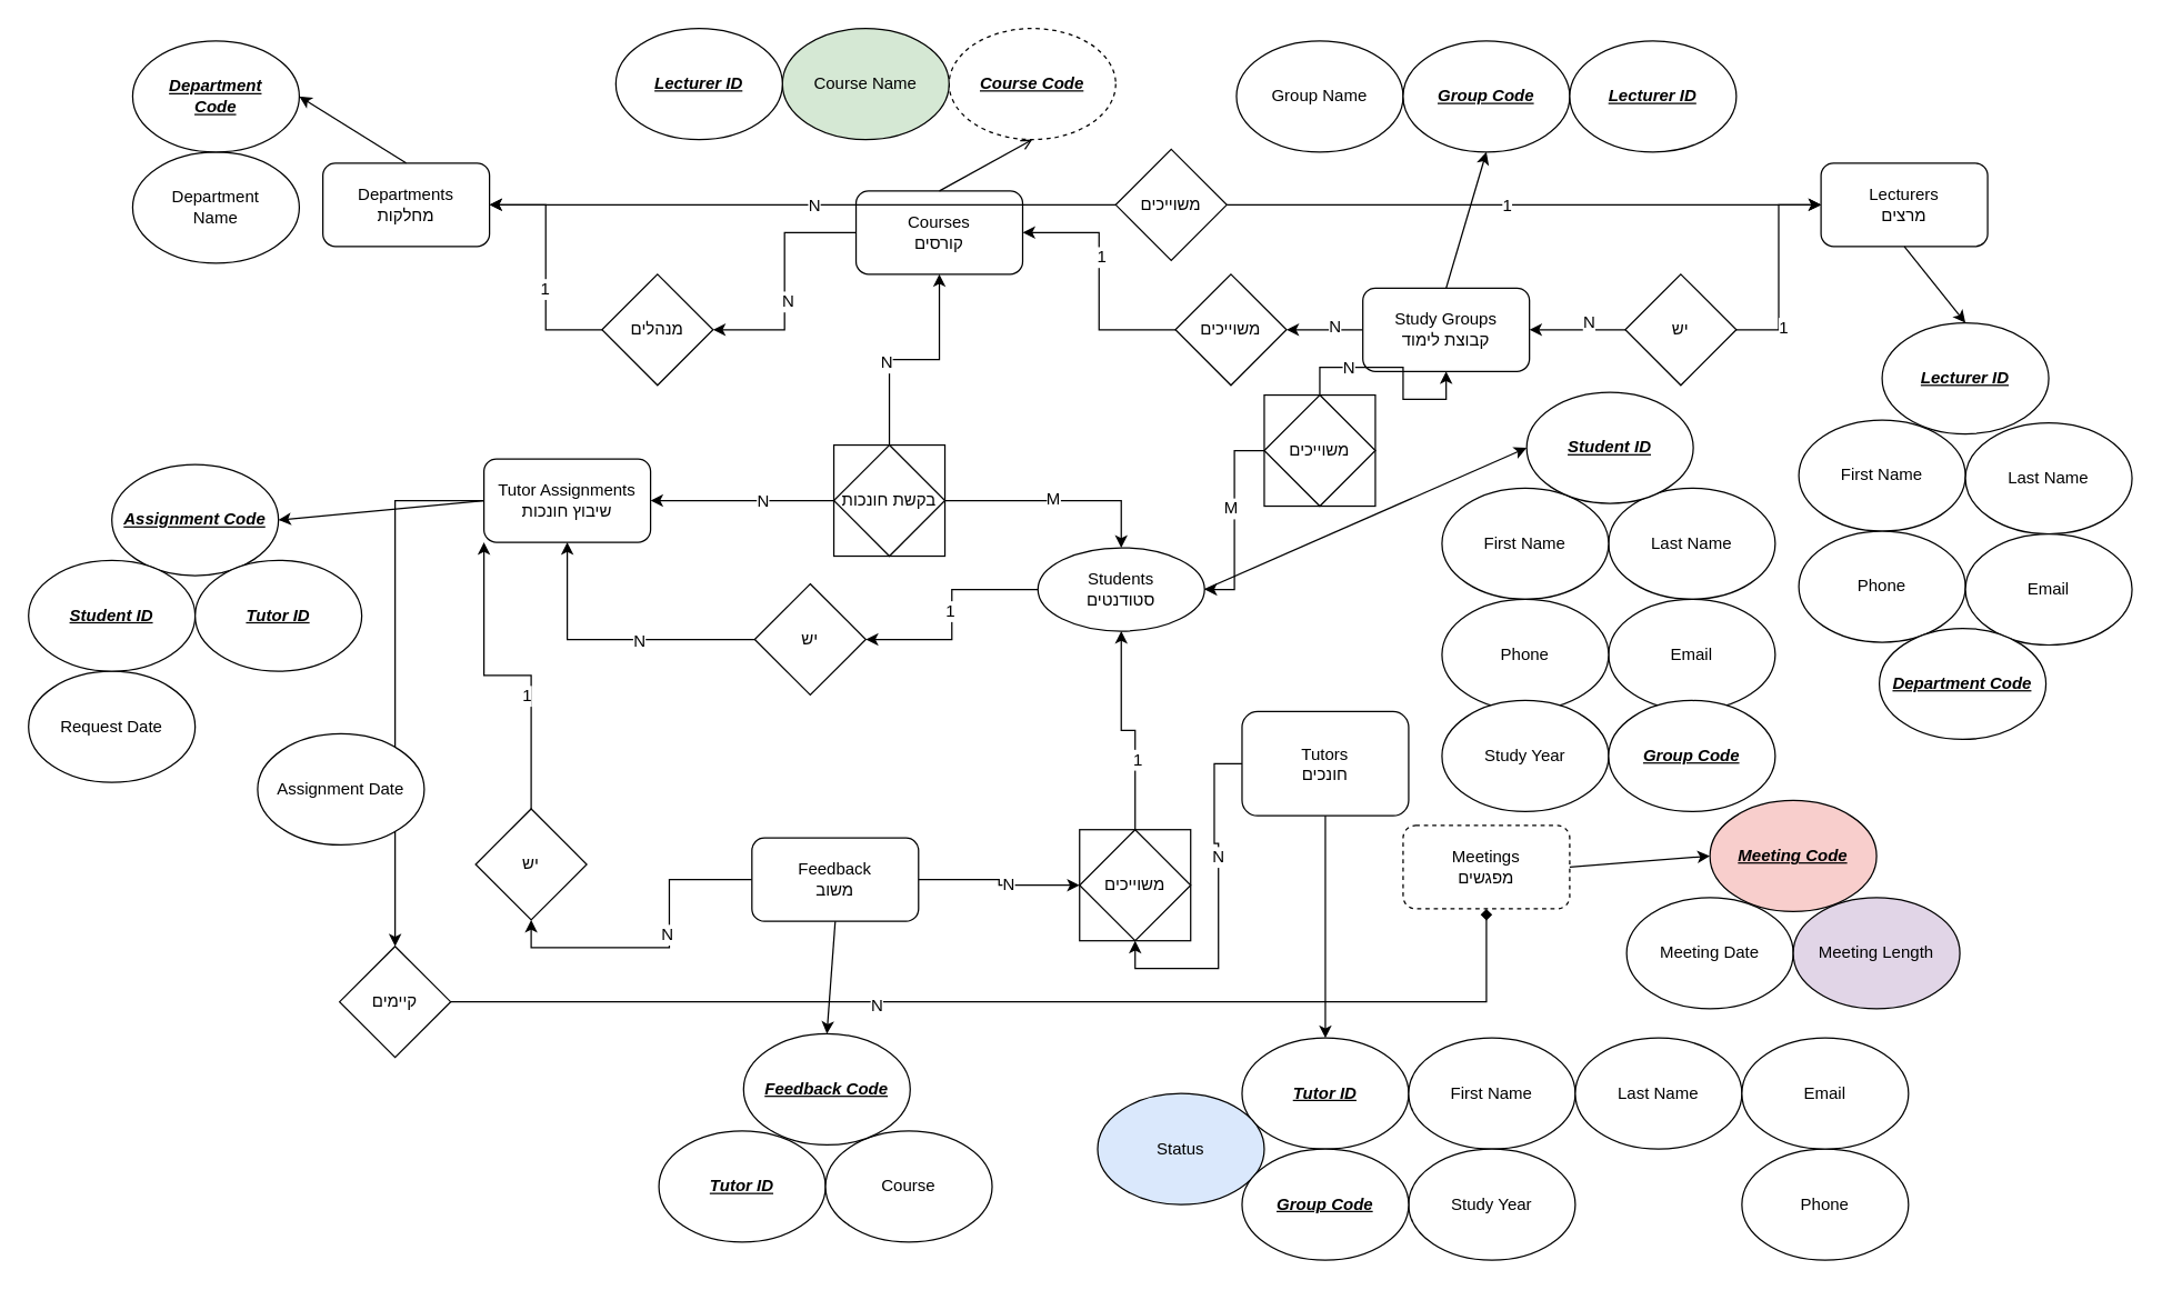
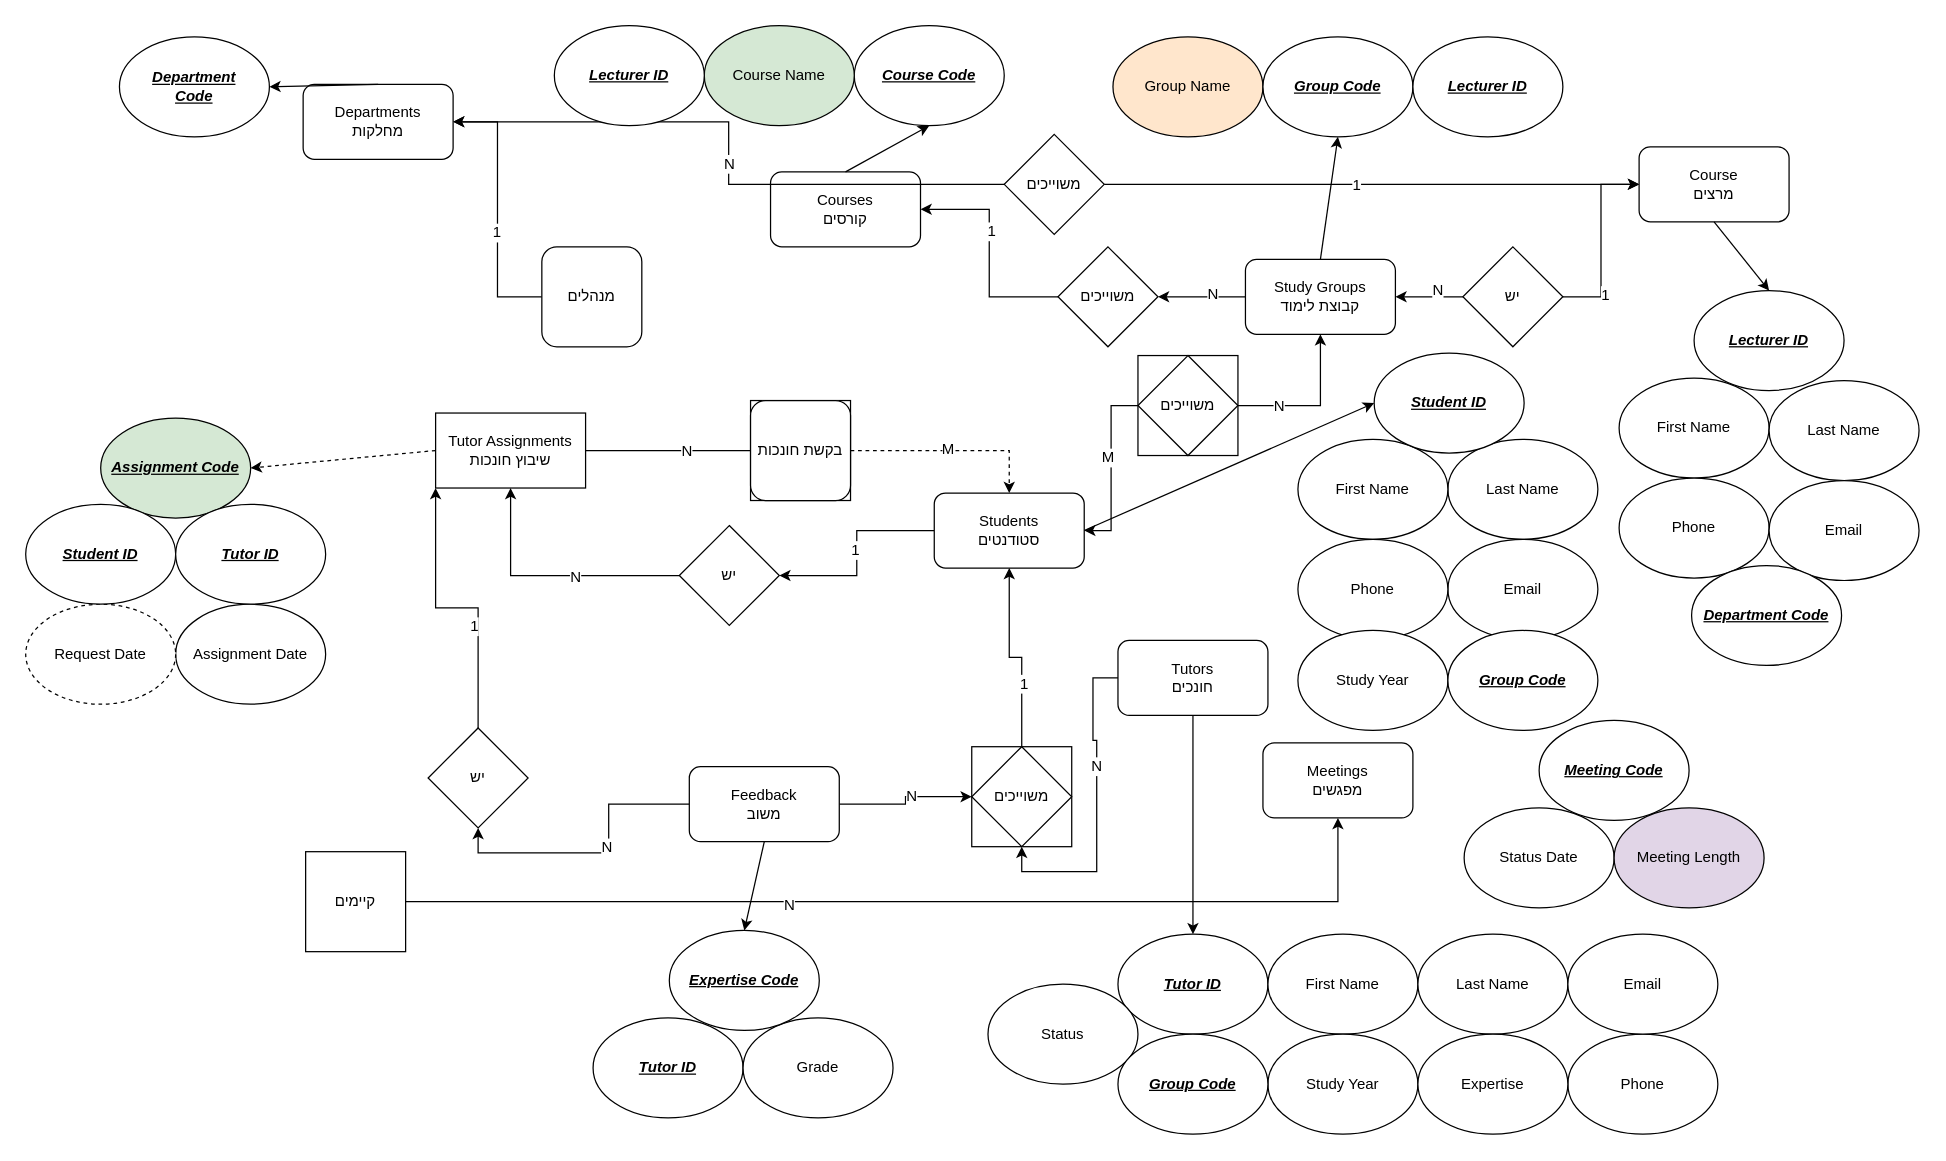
- <mxCell id="71" value="&lt;i&gt;&lt;u&gt;&lt;b&gt;Course Code&lt;/b&gt;&lt;/u&gt;&lt;/i&gt;" style="ellipse;whiteSpace=wrap;html=1;dashed=1;" parent="1" vertex="1"><mxGeometry x="683" y="20" width="120" height="80" as="geometry" /></mxCell>
+ <mxCell id="71" value="&lt;i&gt;&lt;u&gt;&lt;b&gt;Course Code&lt;/b&gt;&lt;/u&gt;&lt;/i&gt;" style="ellipse;whiteSpace=wrap;html=1;" parent="1" vertex="1"><mxGeometry x="683" y="20" width="120" height="80" as="geometry" /></mxCell>
- <mxCell id="75" value="Group Name" style="ellipse;whiteSpace=wrap;html=1;" parent="1" vertex="1"><mxGeometry x="890" y="29" width="120" height="80" as="geometry" /></mxCell>
+ <mxCell id="75" value="Group Name" style="ellipse;whiteSpace=wrap;html=1;fillColor=#ffe6cc;" parent="1" vertex="1"><mxGeometry x="890" y="29" width="120" height="80" as="geometry" /></mxCell>
- <mxCell id="74" value="" style="endArrow=open;html=1;rounded=0;entryX=0.5;entryY=1;entryDx=0;entryDy=0;exitX=0.5;exitY=0;exitDx=0;exitDy=0;" parent="1" source="10" target="71" edge="1"><mxGeometry width="50" height="50" relative="1" as="geometry"><mxPoint x="656" y="211" as="sourcePoint" /><mxPoint x="706" y="161" as="targetPoint" /></mxGeometry></mxCell>
+ <mxCell id="74" value="" style="endArrow=classic;html=1;rounded=0;entryX=0.5;entryY=1;entryDx=0;entryDy=0;exitX=0.5;exitY=0;exitDx=0;exitDy=0;" parent="1" source="10" target="71" edge="1"><mxGeometry width="50" height="50" relative="1" as="geometry"><mxPoint x="656" y="211" as="sourcePoint" /><mxPoint x="706" y="161" as="targetPoint" /></mxGeometry></mxCell>
- <mxCell id="11" value="&lt;div&gt;Departments&lt;/div&gt;&lt;div&gt;מחלקות&lt;/div&gt;" style="rounded=1;whiteSpace=wrap;html=1;" parent="1" vertex="1"><mxGeometry x="232" y="117" width="120" height="60" as="geometry" /></mxCell>
+ <mxCell id="11" value="&lt;div&gt;Departments&lt;/div&gt;&lt;div&gt;מחלקות&lt;/div&gt;" style="rounded=1;whiteSpace=wrap;html=1;" parent="1" vertex="1"><mxGeometry x="242" y="67" width="120" height="60" as="geometry" /></mxCell>
- <mxCell id="12" value="Lecturers&lt;div&gt;מרצים&lt;/div&gt;" style="rounded=1;whiteSpace=wrap;html=1;" parent="1" vertex="1"><mxGeometry x="1311" y="117" width="120" height="60" as="geometry" /></mxCell>
+ <mxCell id="12" value="Course&lt;div&gt;מרצים&lt;/div&gt;" style="rounded=1;whiteSpace=wrap;html=1;" parent="1" vertex="1"><mxGeometry x="1311" y="117" width="120" height="60" as="geometry" /></mxCell>
- <mxCell id="68" value="&lt;div&gt;Department&lt;/div&gt;Name" style="ellipse;whiteSpace=wrap;html=1;" parent="1" vertex="1"><mxGeometry x="95" y="109" width="120" height="80" as="geometry" /></mxCell>
- <mxCell id="8" style="edgeStyle=orthogonalEdgeStyle;rounded=0;orthogonalLoop=1;jettySize=auto;html=1;entryX=1;entryY=0.5;entryDx=0;entryDy=0;fontFamily=Helvetica;fontSize=12;fontColor=default;resizable=1;" parent="1" source="10" target="23" edge="1"><mxGeometry relative="1" as="geometry" /></mxCell>
- <mxCell id="9" value="N" style="edgeLabel;html=1;align=center;verticalAlign=middle;resizable=0;points=[];strokeColor=default;fontFamily=Helvetica;fontSize=12;fontColor=default;fillColor=default;" parent="8" vertex="1" connectable="0"><mxGeometry x="0.171" y="1" relative="1" as="geometry"><mxPoint x="1" as="offset" /></mxGeometry></mxCell>
- <mxCell id="23" value="מנהלים" style="rhombus;whiteSpace=wrap;html=1;strokeColor=default;align=center;verticalAlign=middle;fontFamily=Helvetica;fontSize=12;fontColor=default;resizable=1;fillColor=default;" parent="1" vertex="1"><mxGeometry x="433" y="197" width="80" height="80" as="geometry" /></mxCell>
+ <mxCell id="23" value="מנהלים" style="whiteSpace=wrap;html=1;strokeColor=default;align=center;verticalAlign=middle;fontFamily=Helvetica;fontSize=12;fontColor=default;resizable=1;fillColor=default;rounded=1;" parent="1" vertex="1"><mxGeometry x="433" y="197" width="80" height="80" as="geometry" /></mxCell>
- <mxCell id="7" value="Study Groups&lt;div&gt;קבוצת לימוד&lt;/div&gt;" style="rounded=1;whiteSpace=wrap;html=1;" parent="1" vertex="1"><mxGeometry x="981" y="207" width="120" height="60" as="geometry" /></mxCell>
+ <mxCell id="7" value="Study Groups&lt;div&gt;קבוצת לימוד&lt;/div&gt;" style="rounded=1;whiteSpace=wrap;html=1;" parent="1" vertex="1"><mxGeometry x="996" y="207" width="120" height="60" as="geometry" /></mxCell>
- <mxCell id="34" style="edgeStyle=orthogonalEdgeStyle;rounded=0;orthogonalLoop=1;jettySize=auto;html=1;fontFamily=Helvetica;fontSize=12;fontColor=default;resizable=1;" parent="1" source="42" target="10" edge="1"><mxGeometry relative="1" as="geometry" /></mxCell>
- <mxCell id="35" value="N" style="edgeLabel;html=1;align=center;verticalAlign=middle;resizable=0;points=[];strokeColor=default;fontFamily=Helvetica;fontSize=12;fontColor=default;fillColor=default;" parent="34" vertex="1" connectable="0"><mxGeometry x="-0.245" y="3" relative="1" as="geometry"><mxPoint as="offset" /></mxGeometry></mxCell>
- <mxCell id="43" value="Tutor Assignments&lt;div&gt;שיבוץ חונכות&lt;/div&gt;" style="rounded=1;whiteSpace=wrap;html=1;strokeColor=default;align=center;verticalAlign=middle;fontFamily=Helvetica;fontSize=12;fontColor=default;resizable=1;fillColor=default;" parent="1" vertex="1"><mxGeometry x="348" y="330" width="120" height="60" as="geometry" /></mxCell>
+ <mxCell id="43" value="Tutor Assignments&lt;div&gt;שיבוץ חונכות&lt;/div&gt;" style="whiteSpace=wrap;html=1;strokeColor=default;align=center;verticalAlign=middle;fontFamily=Helvetica;fontSize=12;fontColor=default;resizable=1;fillColor=default;rounded=0;" parent="1" vertex="1"><mxGeometry x="348" y="330" width="120" height="60" as="geometry" /></mxCell>
- <mxCell id="36" style="edgeStyle=orthogonalEdgeStyle;rounded=0;orthogonalLoop=1;jettySize=auto;html=1;entryX=1;entryY=0.5;entryDx=0;entryDy=0;fontFamily=Helvetica;fontSize=12;fontColor=default;resizable=1;" parent="1" source="42" target="43" edge="1"><mxGeometry relative="1" as="geometry" /></mxCell>
+ <mxCell id="36" style="edgeStyle=orthogonalEdgeStyle;rounded=0;orthogonalLoop=1;jettySize=auto;html=1;entryX=1;entryY=0.5;entryDx=0;entryDy=0;fontFamily=Helvetica;fontSize=12;fontColor=default;resizable=1;endArrow=none;" parent="1" source="42" target="43" edge="1"><mxGeometry relative="1" as="geometry" /></mxCell>
- <mxCell id="42" value="&lt;div&gt;בקשת חונכות&lt;/div&gt;" style="rhombus;whiteSpace=wrap;html=1;strokeColor=default;align=center;verticalAlign=middle;fontFamily=Helvetica;fontSize=12;fontColor=default;resizable=1;fillColor=default;" parent="1" vertex="1"><mxGeometry x="600" y="320" width="80" height="80" as="geometry" /></mxCell>
+ <mxCell id="42" value="&lt;div&gt;בקשת חונכות&lt;/div&gt;" style="whiteSpace=wrap;html=1;strokeColor=default;align=center;verticalAlign=middle;fontFamily=Helvetica;fontSize=12;fontColor=default;resizable=1;fillColor=default;rounded=1;" parent="1" vertex="1"><mxGeometry x="600" y="320" width="80" height="80" as="geometry" /></mxCell>
- <mxCell id="38" style="edgeStyle=orthogonalEdgeStyle;rounded=0;orthogonalLoop=1;jettySize=auto;html=1;entryX=0.5;entryY=0;entryDx=0;entryDy=0;fontFamily=Helvetica;fontSize=12;fontColor=default;resizable=1;" parent="1" source="42" target="49" edge="1"><mxGeometry relative="1" as="geometry" /></mxCell>
+ <mxCell id="38" style="edgeStyle=orthogonalEdgeStyle;rounded=0;orthogonalLoop=1;jettySize=auto;html=1;entryX=0.5;entryY=0;entryDx=0;entryDy=0;fontFamily=Helvetica;fontSize=12;fontColor=default;resizable=1;dashed=1;" parent="1" source="42" target="49" edge="1"><mxGeometry relative="1" as="geometry" /></mxCell>
- <mxCell id="91" value="" style="endArrow=classic;html=1;rounded=0;entryX=1;entryY=0.5;entryDx=0;entryDy=0;exitX=0;exitY=0.5;exitDx=0;exitDy=0;" parent="1" source="43" target="88" edge="1"><mxGeometry width="50" height="50" relative="1" as="geometry"><mxPoint x="241" y="322" as="sourcePoint" /><mxPoint x="291" y="272" as="targetPoint" /></mxGeometry></mxCell>
+ <mxCell id="91" value="" style="endArrow=classic;html=1;rounded=0;entryX=1;entryY=0.5;entryDx=0;entryDy=0;exitX=0;exitY=0.5;exitDx=0;exitDy=0;dashed=1;" parent="1" source="43" target="88" edge="1"><mxGeometry width="50" height="50" relative="1" as="geometry"><mxPoint x="241" y="322" as="sourcePoint" /><mxPoint x="291" y="272" as="targetPoint" /></mxGeometry></mxCell>
- <mxCell id="88" value="&lt;u&gt;&lt;i&gt;&lt;b&gt;Assignment Code&lt;/b&gt;&lt;/i&gt;&lt;/u&gt;" style="ellipse;whiteSpace=wrap;html=1;" parent="1" vertex="1"><mxGeometry x="80" y="334" width="120" height="80" as="geometry" /></mxCell>
+ <mxCell id="88" value="&lt;u&gt;&lt;i&gt;&lt;b&gt;Assignment Code&lt;/b&gt;&lt;/i&gt;&lt;/u&gt;" style="ellipse;whiteSpace=wrap;html=1;fillColor=#d5e8d4;" parent="1" vertex="1"><mxGeometry x="80" y="334" width="120" height="80" as="geometry" /></mxCell>
- <mxCell id="49" value="Students &lt;br&gt;&lt;div&gt;סטודנטים&lt;/div&gt;" style="ellipse;whiteSpace=wrap;html=1;strokeColor=default;align=center;verticalAlign=middle;fontFamily=Helvetica;fontSize=12;fontColor=default;resizable=1;fillColor=default;" parent="1" vertex="1"><mxGeometry x="747" y="394" width="120" height="60" as="geometry" /></mxCell>
+ <mxCell id="49" value="Students &lt;br&gt;&lt;div&gt;סטודנטים&lt;/div&gt;" style="rounded=1;whiteSpace=wrap;html=1;strokeColor=default;align=center;verticalAlign=middle;fontFamily=Helvetica;fontSize=12;fontColor=default;resizable=1;fillColor=default;" parent="1" vertex="1"><mxGeometry x="747" y="394" width="120" height="60" as="geometry" /></mxCell>
- <mxCell id="40" style="edgeStyle=orthogonalEdgeStyle;rounded=0;orthogonalLoop=1;jettySize=auto;html=1;fontFamily=Helvetica;fontSize=12;fontColor=default;resizable=1;entryX=0.5;entryY=0;entryDx=0;entryDy=0;" parent="1" source="43" target="67" edge="1"><mxGeometry relative="1" as="geometry"><mxPoint x="253" y="893" as="targetPoint" /></mxGeometry></mxCell>
- <mxCell id="41" value="1" style="edgeLabel;html=1;align=center;verticalAlign=middle;resizable=0;points=[];strokeColor=default;fontFamily=Helvetica;fontSize=12;fontColor=default;fillColor=default;" parent="40" vertex="1" connectable="0"><mxGeometry x="0.304" y="-3" relative="1" as="geometry"><mxPoint as="offset" /></mxGeometry></mxCell>
- <mxCell id="90" value="Request Date" style="ellipse;whiteSpace=wrap;html=1;" parent="1" vertex="1"><mxGeometry x="20" y="483" width="120" height="80" as="geometry" /></mxCell>
+ <mxCell id="90" value="Request Date" style="ellipse;whiteSpace=wrap;html=1;dashed=1;" parent="1" vertex="1"><mxGeometry x="20" y="483" width="120" height="80" as="geometry" /></mxCell>
- <mxCell id="56" value="&lt;div&gt;Tutors&lt;/div&gt;&lt;div&gt;חונכים&lt;/div&gt;" style="rounded=1;whiteSpace=wrap;html=1;strokeColor=default;align=center;verticalAlign=middle;fontFamily=Helvetica;fontSize=12;fontColor=default;resizable=1;fillColor=default;" parent="1" vertex="1"><mxGeometry x="894" y="512" width="120" height="75" as="geometry" /></mxCell>
+ <mxCell id="56" value="&lt;div&gt;Tutors&lt;/div&gt;&lt;div&gt;חונכים&lt;/div&gt;" style="rounded=1;whiteSpace=wrap;html=1;strokeColor=default;align=center;verticalAlign=middle;fontFamily=Helvetica;fontSize=12;fontColor=default;resizable=1;fillColor=default;" parent="1" vertex="1"><mxGeometry x="894" y="512" width="120" height="60" as="geometry" /></mxCell>
- <mxCell id="89" value="Assignment Date" style="ellipse;whiteSpace=wrap;html=1;" parent="1" vertex="1"><mxGeometry x="185" y="528" width="120" height="80" as="geometry" /></mxCell>
+ <mxCell id="89" value="Assignment Date" style="ellipse;whiteSpace=wrap;html=1;" parent="1" vertex="1"><mxGeometry x="140" y="483" width="120" height="80" as="geometry" /></mxCell>
- <mxCell id="84" value="&lt;b&gt;&lt;u&gt;&lt;i&gt;Meeting Code&lt;/i&gt;&lt;/u&gt;&lt;/b&gt;" style="ellipse;whiteSpace=wrap;html=1;fillColor=#f8cecc;" parent="1" vertex="1"><mxGeometry x="1231" y="576" width="120" height="80" as="geometry" /></mxCell>
+ <mxCell id="84" value="&lt;b&gt;&lt;u&gt;&lt;i&gt;Meeting Code&lt;/i&gt;&lt;/u&gt;&lt;/b&gt;" style="ellipse;whiteSpace=wrap;html=1;" parent="1" vertex="1"><mxGeometry x="1231" y="576" width="120" height="80" as="geometry" /></mxCell>
- <mxCell id="87" value="" style="endArrow=classic;html=1;rounded=0;exitX=1;exitY=0.5;exitDx=0;exitDy=0;entryX=0;entryY=0.5;entryDx=0;entryDy=0;" parent="1" source="50" target="84" edge="1"><mxGeometry width="50" height="50" relative="1" as="geometry"><mxPoint x="1161" y="616" as="sourcePoint" /><mxPoint x="1283" y="526" as="targetPoint" /></mxGeometry></mxCell>
- <mxCell id="50" value="Meetings&lt;div&gt;מפגשים&lt;/div&gt;" style="rounded=1;whiteSpace=wrap;html=1;strokeColor=default;align=center;verticalAlign=middle;fontFamily=Helvetica;fontSize=12;fontColor=default;resizable=1;fillColor=default;dashed=1;" parent="1" vertex="1"><mxGeometry x="1010" y="594" width="120" height="60" as="geometry" /></mxCell>
+ <mxCell id="50" value="Meetings&lt;div&gt;מפגשים&lt;/div&gt;" style="rounded=1;whiteSpace=wrap;html=1;strokeColor=default;align=center;verticalAlign=middle;fontFamily=Helvetica;fontSize=12;fontColor=default;resizable=1;fillColor=default;" parent="1" vertex="1"><mxGeometry x="1010" y="594" width="120" height="60" as="geometry" /></mxCell>
- <mxCell id="61" value="Feedback&lt;div&gt;משוב&lt;/div&gt;" style="rounded=1;whiteSpace=wrap;html=1;strokeColor=default;align=center;verticalAlign=middle;fontFamily=Helvetica;fontSize=12;fontColor=default;resizable=1;fillColor=default;" parent="1" vertex="1"><mxGeometry x="541" y="603" width="120" height="60" as="geometry" /></mxCell>
+ <mxCell id="61" value="Feedback&lt;div&gt;משוב&lt;/div&gt;" style="rounded=1;whiteSpace=wrap;html=1;strokeColor=default;align=center;verticalAlign=middle;fontFamily=Helvetica;fontSize=12;fontColor=default;resizable=1;fillColor=default;" parent="1" vertex="1"><mxGeometry x="551" y="613" width="120" height="60" as="geometry" /></mxCell>
- <mxCell id="65" style="edgeStyle=orthogonalEdgeStyle;rounded=0;orthogonalLoop=1;jettySize=auto;html=1;entryX=0.5;entryY=1;entryDx=0;entryDy=0;fontFamily=Helvetica;fontSize=12;fontColor=default;resizable=1;endArrow=diamond;" parent="1" source="67" target="50" edge="1"><mxGeometry relative="1" as="geometry" /></mxCell>
+ <mxCell id="65" style="edgeStyle=orthogonalEdgeStyle;rounded=0;orthogonalLoop=1;jettySize=auto;html=1;entryX=0.5;entryY=1;entryDx=0;entryDy=0;fontFamily=Helvetica;fontSize=12;fontColor=default;resizable=1;" parent="1" source="67" target="50" edge="1"><mxGeometry relative="1" as="geometry" /></mxCell>
- <mxCell id="85" value="Meeting Date" style="ellipse;whiteSpace=wrap;html=1;" parent="1" vertex="1"><mxGeometry x="1171" y="646" width="120" height="80" as="geometry" /></mxCell>
+ <mxCell id="85" value="Status Date" style="ellipse;whiteSpace=wrap;html=1;" parent="1" vertex="1"><mxGeometry x="1171" y="646" width="120" height="80" as="geometry" /></mxCell>
- <mxCell id="67" value="קיימים" style="rhombus;whiteSpace=wrap;html=1;strokeColor=default;align=center;verticalAlign=middle;fontFamily=Helvetica;fontSize=12;fontColor=default;resizable=1;fillColor=default;" parent="1" vertex="1"><mxGeometry x="244" y="681" width="80" height="80" as="geometry" /></mxCell>
+ <mxCell id="67" value="קיימים" style="whiteSpace=wrap;html=1;strokeColor=default;align=center;verticalAlign=middle;fontFamily=Helvetica;fontSize=12;fontColor=default;resizable=1;fillColor=default;rounded=0;" parent="1" vertex="1"><mxGeometry x="244" y="681" width="80" height="80" as="geometry" /></mxCell>
- <mxCell id="94" value="&lt;u&gt;&lt;i&gt;&lt;b&gt;Feedback Code&lt;/b&gt;&lt;/i&gt;&lt;/u&gt;" style="ellipse;whiteSpace=wrap;html=1;" parent="1" vertex="1"><mxGeometry x="535" y="744" width="120" height="80" as="geometry" /></mxCell>
+ <mxCell id="94" value="&lt;u&gt;&lt;i&gt;&lt;b&gt;Expertise Code&lt;/b&gt;&lt;/i&gt;&lt;/u&gt;" style="ellipse;whiteSpace=wrap;html=1;" parent="1" vertex="1"><mxGeometry x="535" y="744" width="120" height="80" as="geometry" /></mxCell>
- <mxCell id="106" value="Status" style="ellipse;whiteSpace=wrap;html=1;fillColor=#dae8fc;" parent="1" vertex="1"><mxGeometry x="790" y="787" width="120" height="80" as="geometry" /></mxCell>
+ <mxCell id="106" value="Status" style="ellipse;whiteSpace=wrap;html=1;" parent="1" vertex="1"><mxGeometry x="790" y="787" width="120" height="80" as="geometry" /></mxCell>
- <mxCell id="93" value="&lt;p&gt;Course&lt;/p&gt;" style="ellipse;whiteSpace=wrap;html=1;" parent="1" vertex="1"><mxGeometry x="594" y="814" width="120" height="80" as="geometry" /></mxCell>
+ <mxCell id="93" value="&lt;p&gt;Grade&lt;/p&gt;" style="ellipse;whiteSpace=wrap;html=1;" parent="1" vertex="1"><mxGeometry x="594" y="814" width="120" height="80" as="geometry" /></mxCell>
+ <mxCell id="110" value="&lt;p&gt;Expertise&lt;/p&gt;" style="ellipse;whiteSpace=wrap;html=1;" parent="1" vertex="1"><mxGeometry x="1134" y="827" width="120" height="80" as="geometry" /></mxCell>
